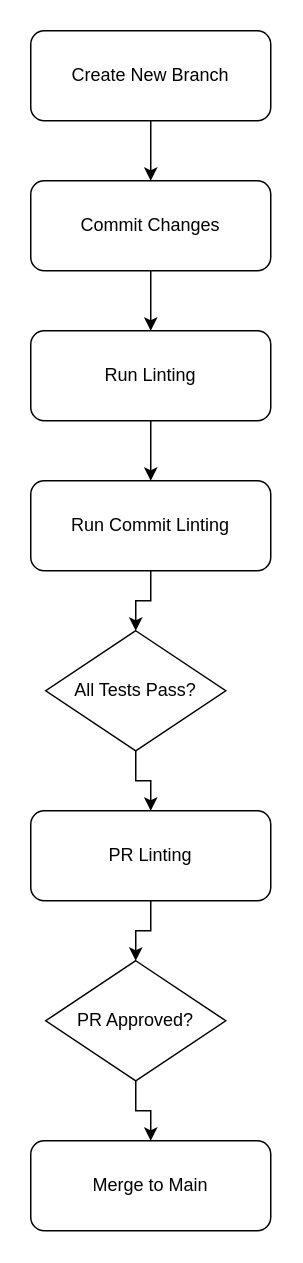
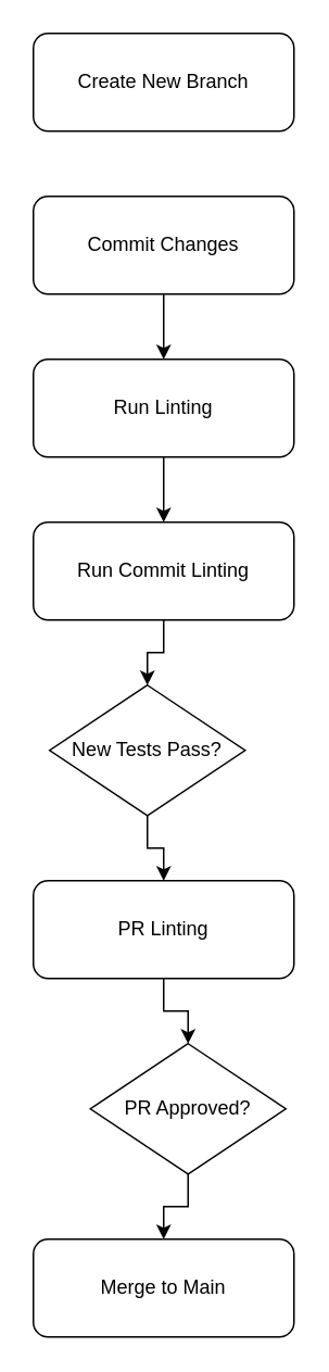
- <mxCell id="10" style="edgeStyle=orthogonalEdgeStyle;rounded=0;html=1;entryX=0.5;entryY=0;entryDx=0;entryDy=0;" edge="1" parent="1" source="2" target="3"><mxGeometry relative="1" as="geometry" /></mxCell>
- <mxCell id="6" value="All Tests Pass?" style="rhombus;whiteSpace=wrap;html=1;" vertex="1" parent="1"><mxGeometry x="30" y="420" width="120" height="80" as="geometry" /></mxCell>
+ <mxCell id="6" value="New Tests Pass?" style="rhombus;whiteSpace=wrap;html=1;" vertex="1" parent="1"><mxGeometry x="30" y="420" width="120" height="80" as="geometry" /></mxCell>
- <mxCell id="8" value="PR Approved?" style="rhombus;whiteSpace=wrap;html=1;" vertex="1" parent="1"><mxGeometry x="30" y="640" width="120" height="80" as="geometry" /></mxCell>
+ <mxCell id="8" value="PR Approved?" style="rhombus;whiteSpace=wrap;html=1;" vertex="1" parent="1"><mxGeometry x="55" y="640" width="120" height="80" as="geometry" /></mxCell>
